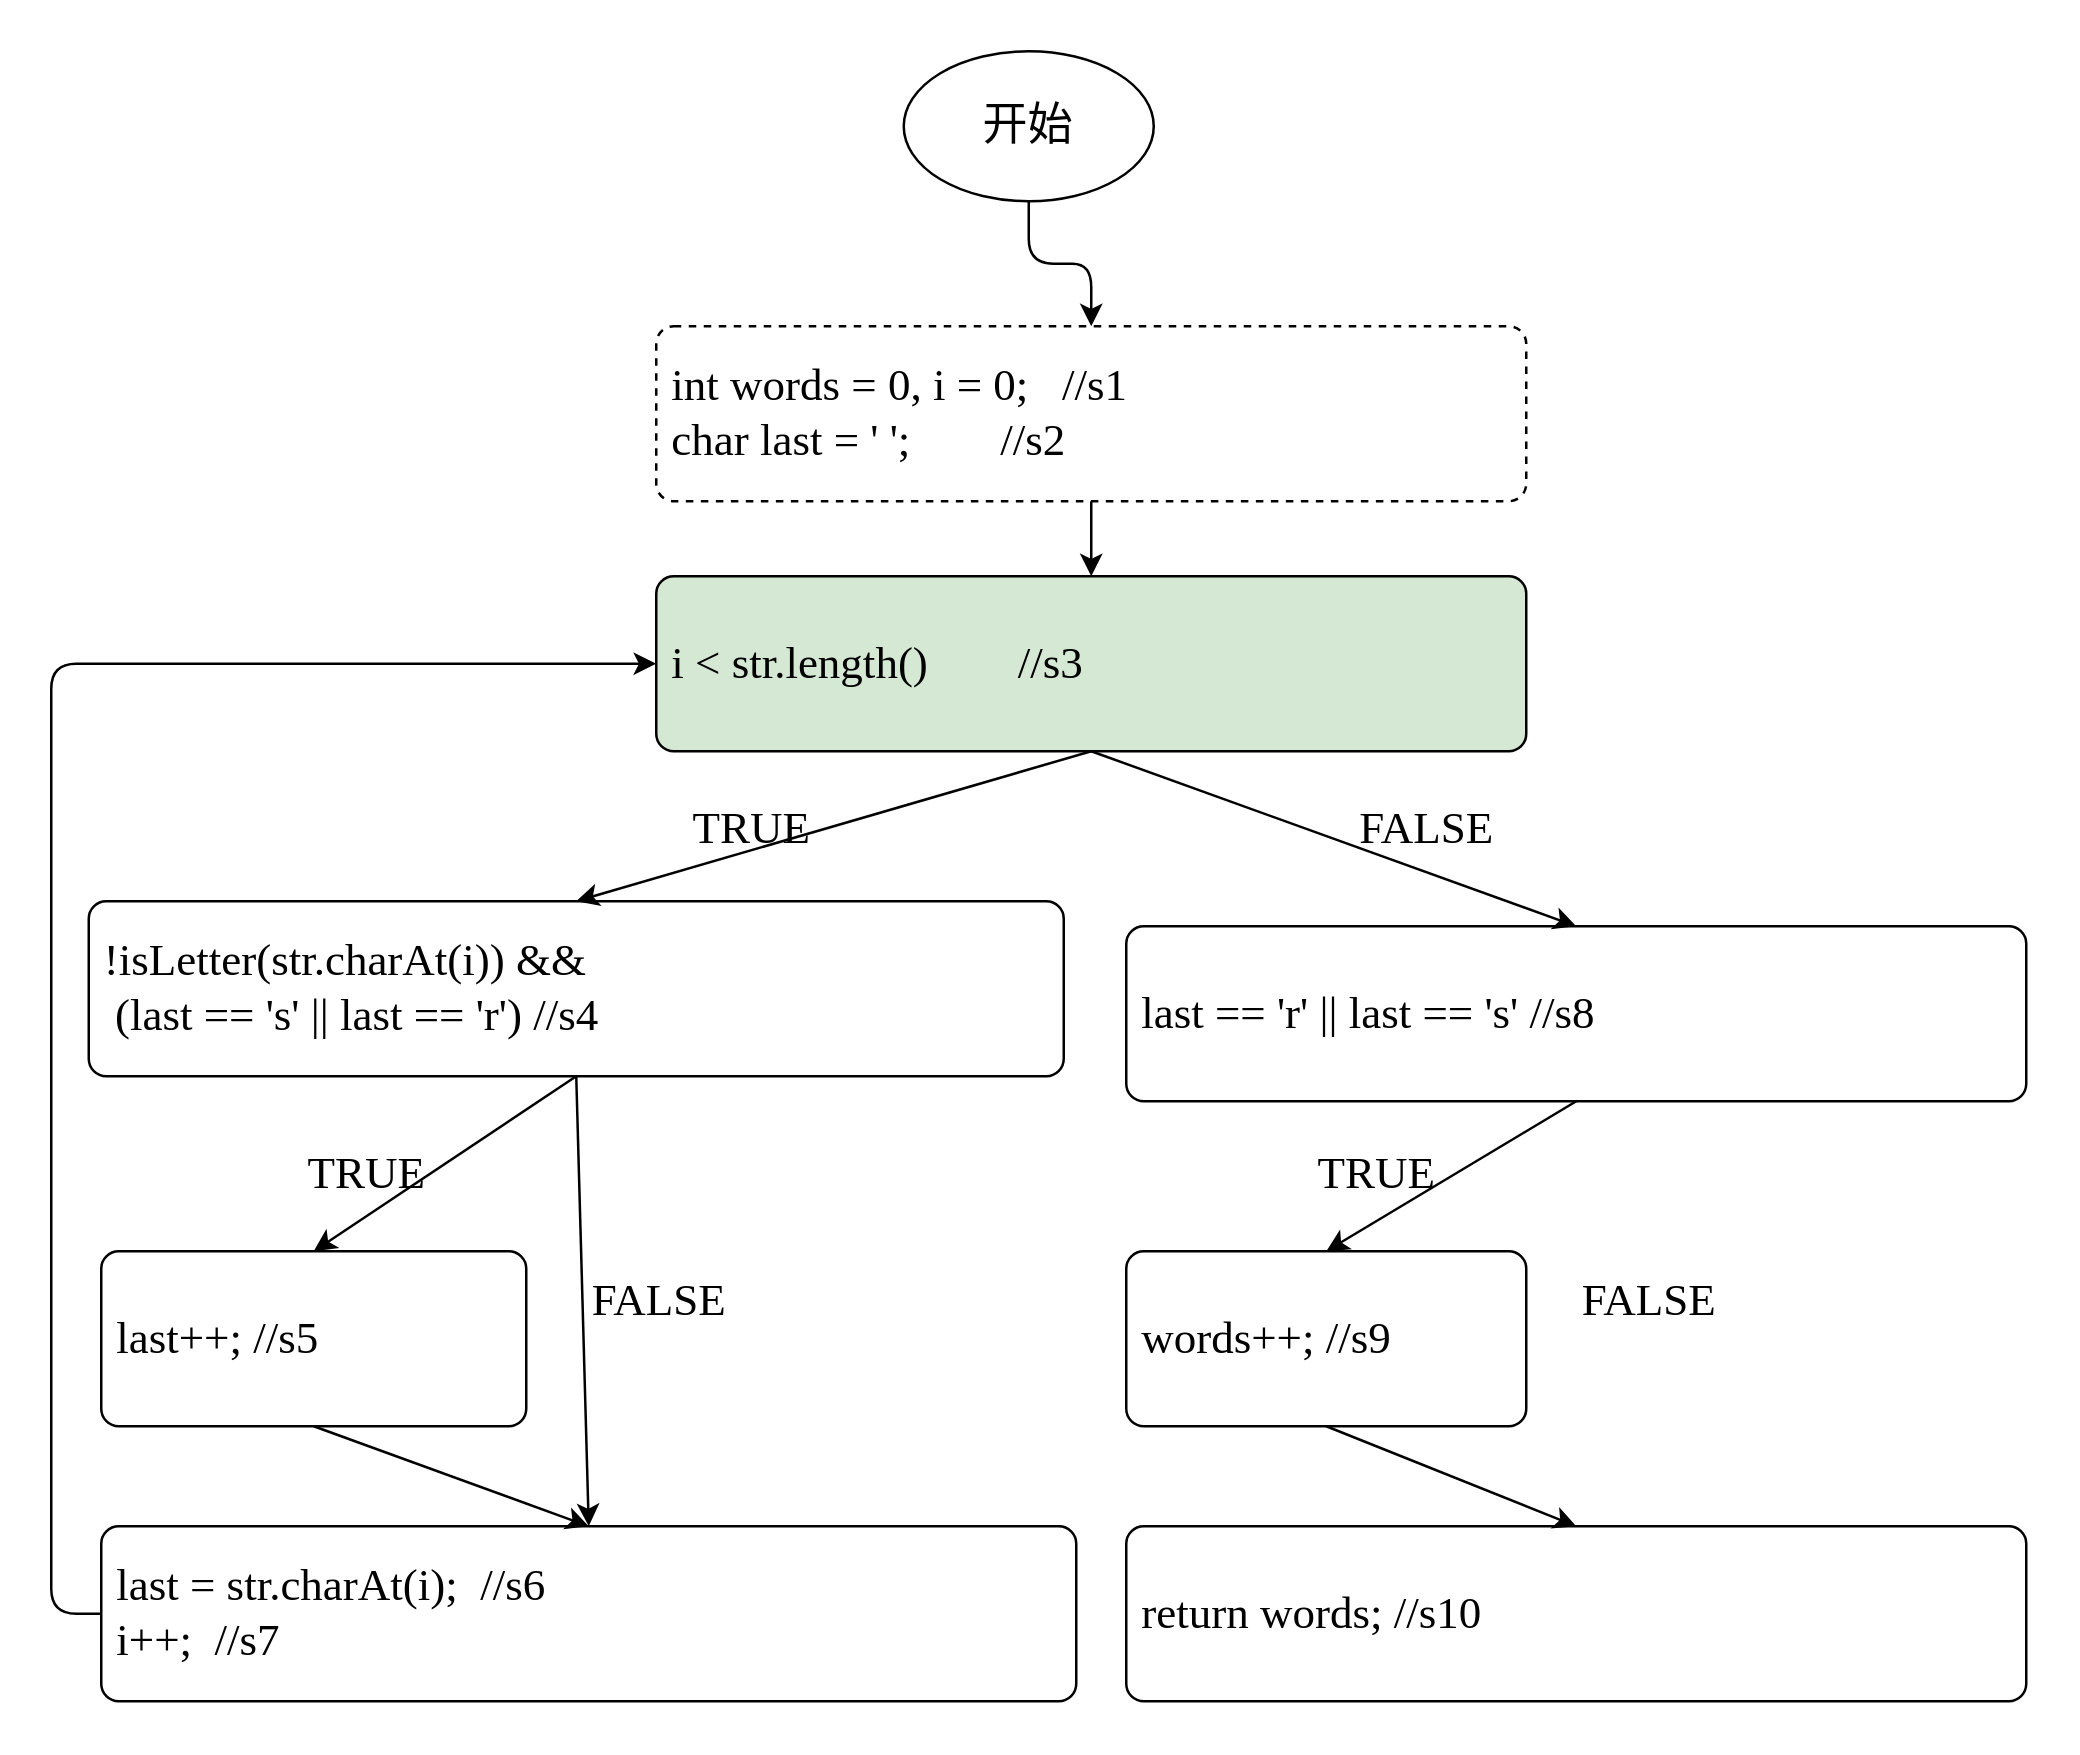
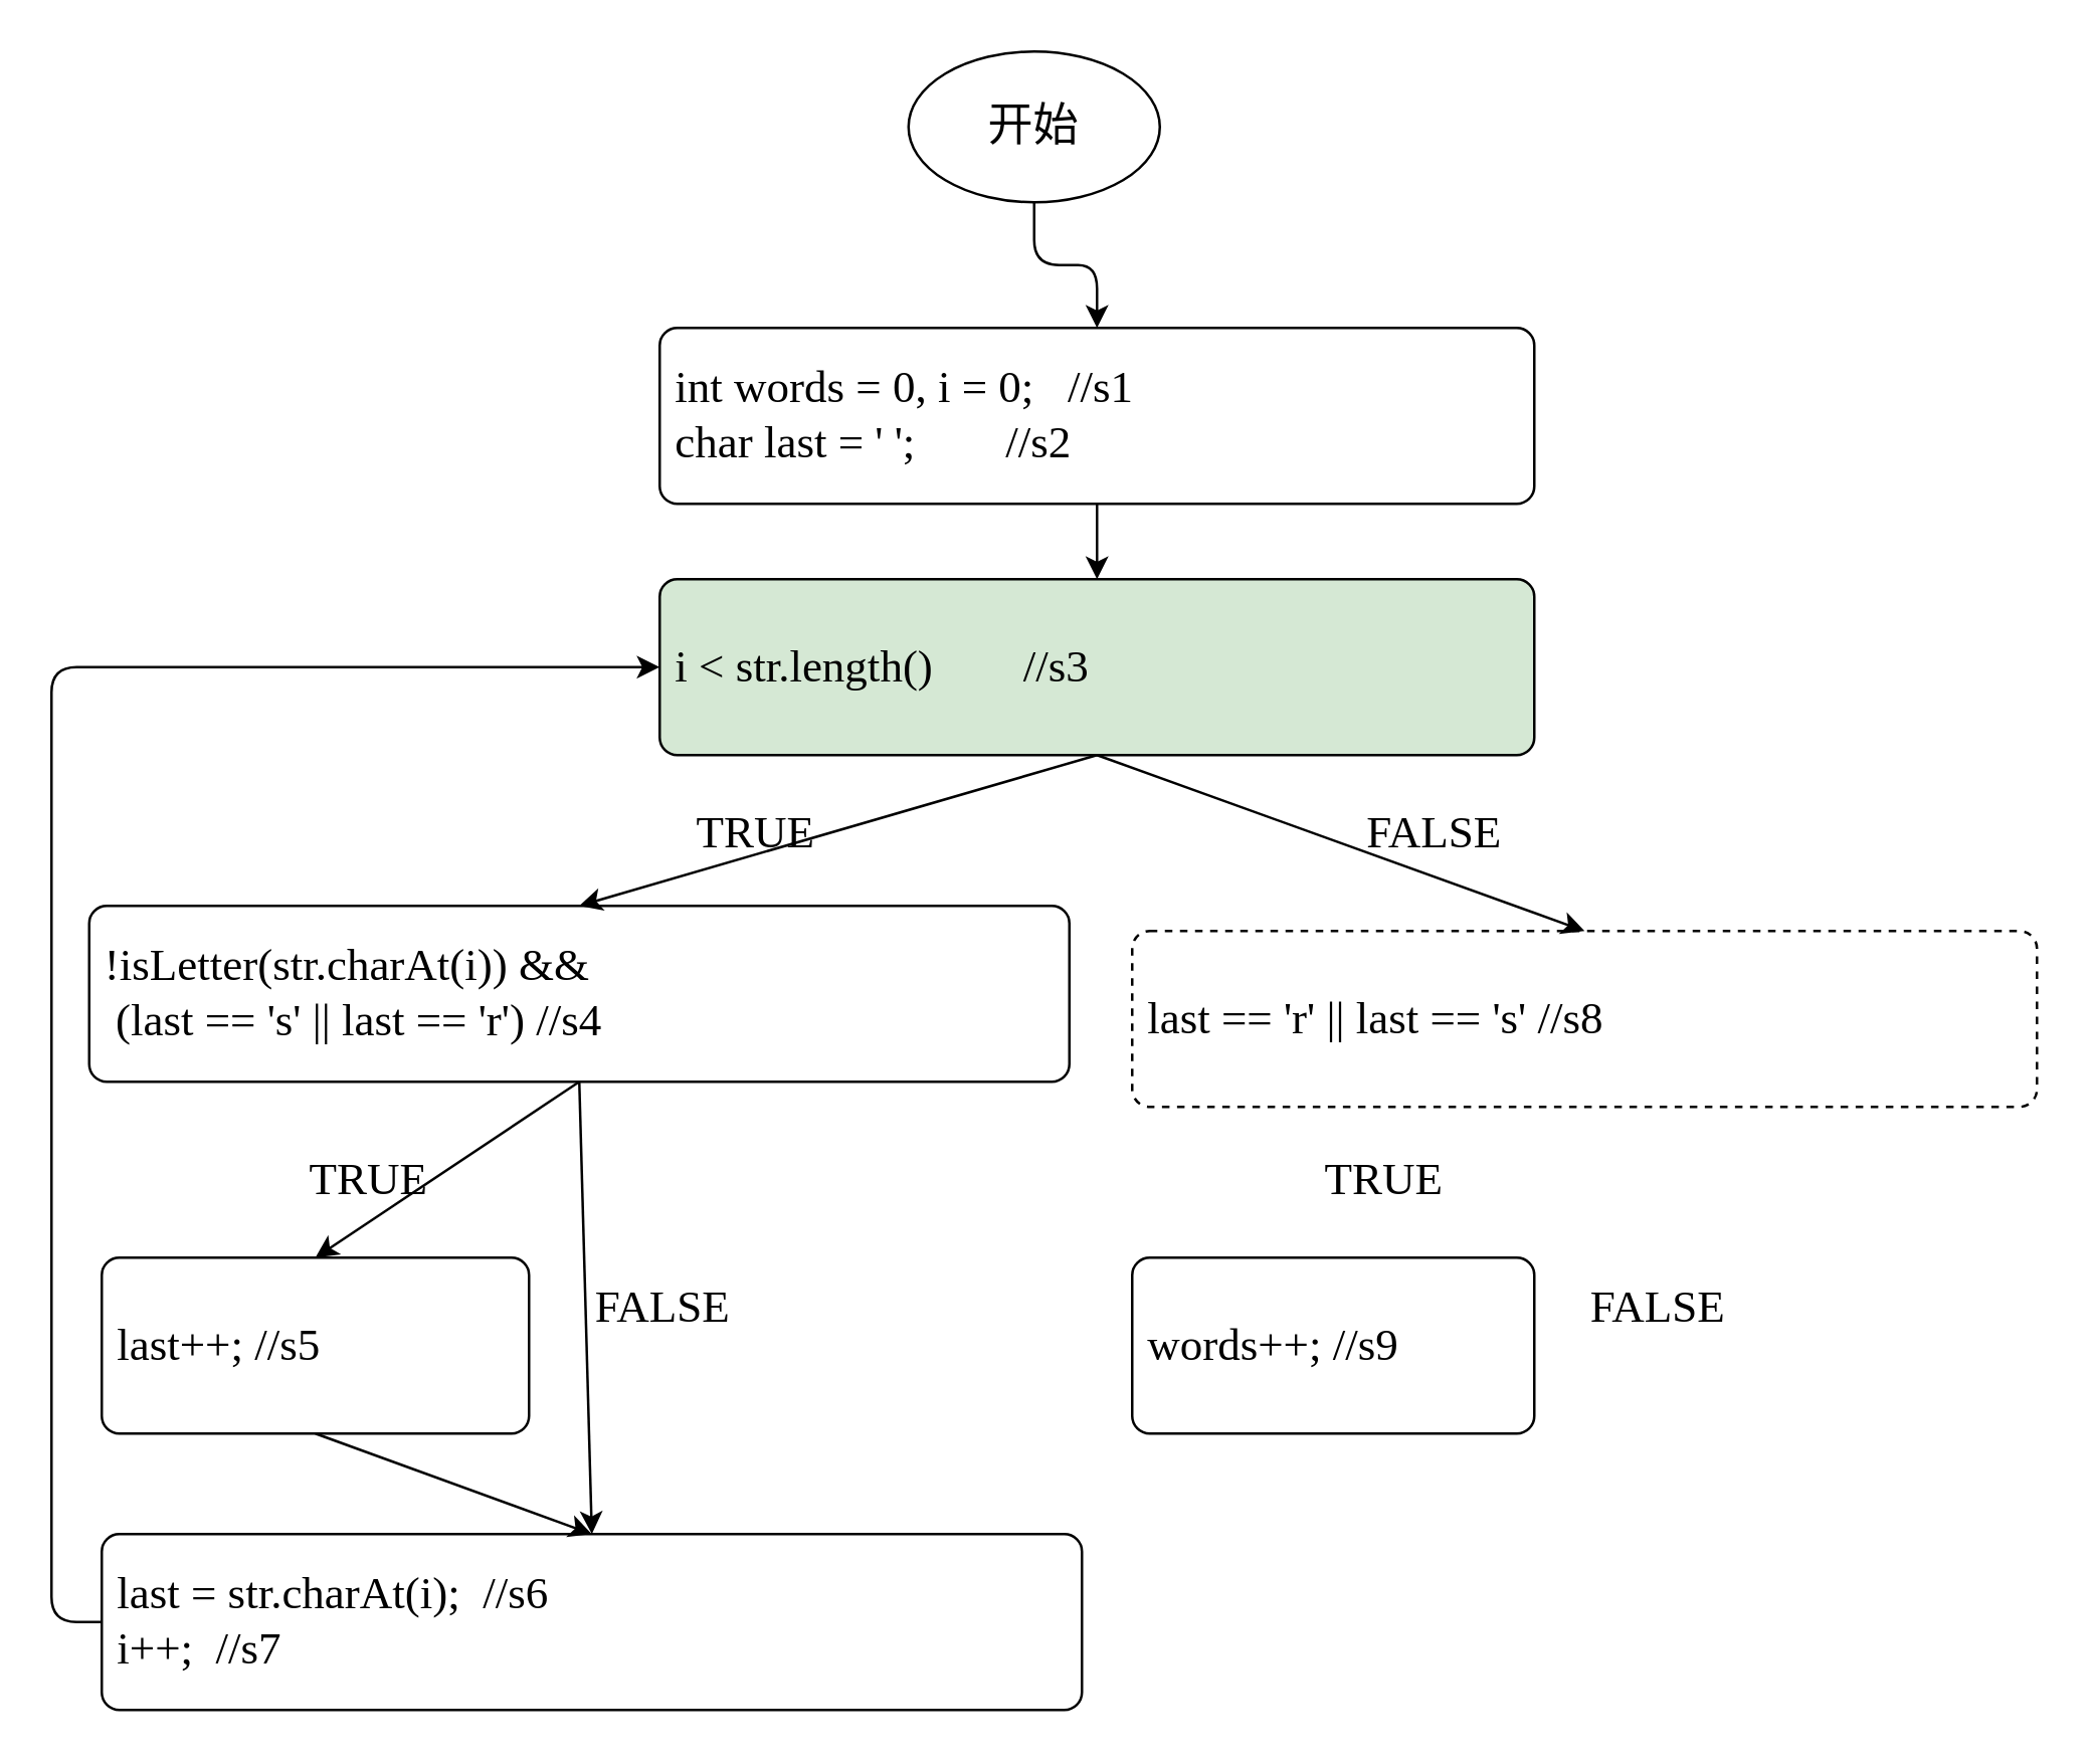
- <mxCell id="26" value="&amp;nbsp;int words = 0, i = 0;&amp;nbsp; &amp;nbsp;//s1&lt;br&gt;&amp;nbsp;char last = ' ';&amp;nbsp; &amp;nbsp; &amp;nbsp; &amp;nbsp; //s2" style="rounded=1;whiteSpace=wrap;html=1;absoluteArcSize=1;arcSize=14;strokeWidth=1;fontFamily=Lucida Console;fontSize=18;align=left;dashed=1;" vertex="1" parent="1"><mxGeometry x="262" y="130" width="348" height="70" as="geometry" /></mxCell>
+ <mxCell id="26" value="&amp;nbsp;int words = 0, i = 0;&amp;nbsp; &amp;nbsp;//s1&lt;br&gt;&amp;nbsp;char last = ' ';&amp;nbsp; &amp;nbsp; &amp;nbsp; &amp;nbsp; //s2" style="rounded=1;whiteSpace=wrap;html=1;absoluteArcSize=1;arcSize=14;strokeWidth=1;fontFamily=Lucida Console;fontSize=18;align=left;" vertex="1" parent="1"><mxGeometry x="262" y="130" width="348" height="70" as="geometry" /></mxCell>
- <mxCell id="9" value="&amp;nbsp;last == 'r' || last == 's' //s8" style="rounded=1;whiteSpace=wrap;html=1;absoluteArcSize=1;arcSize=14;strokeWidth=1;fontFamily=Lucida Console;fontSize=18;align=left;" vertex="1" parent="1"><mxGeometry x="450" y="370" width="360" height="70" as="geometry" /></mxCell>
+ <mxCell id="9" value="&amp;nbsp;last == 'r' || last == 's' //s8" style="rounded=1;whiteSpace=wrap;html=1;absoluteArcSize=1;arcSize=14;strokeWidth=1;fontFamily=Lucida Console;fontSize=18;align=left;dashed=1;" vertex="1" parent="1"><mxGeometry x="450" y="370" width="360" height="70" as="geometry" /></mxCell>
- <mxCell id="16" value="" style="endArrow=classic;html=1;rounded=0;fontFamily=Lucida Console;fontSize=18;exitX=0.5;exitY=1;exitDx=0;exitDy=0;entryX=0.5;entryY=0;entryDx=0;entryDy=0;" edge="1" parent="1" source="9" target="11"><mxGeometry width="50" height="50" relative="1" as="geometry"><mxPoint x="370" y="460" as="sourcePoint" /><mxPoint x="420" y="410" as="targetPoint" /></mxGeometry></mxCell>
- <mxCell id="22" value="" style="endArrow=classic;html=1;rounded=0;fontFamily=Lucida Console;fontSize=18;exitX=0.5;exitY=1;exitDx=0;exitDy=0;entryX=0.5;entryY=0;entryDx=0;entryDy=0;" edge="1" parent="1" source="11" target="10"><mxGeometry width="50" height="50" relative="1" as="geometry"><mxPoint x="370" y="420" as="sourcePoint" /><mxPoint x="420" y="370" as="targetPoint" /></mxGeometry></mxCell>
- <mxCell id="10" value="&amp;nbsp;return words; //s10" style="rounded=1;whiteSpace=wrap;html=1;absoluteArcSize=1;arcSize=14;strokeWidth=1;fontFamily=Lucida Console;fontSize=18;align=left;" vertex="1" parent="1"><mxGeometry x="450" y="610" width="360" height="70" as="geometry" /></mxCell>
